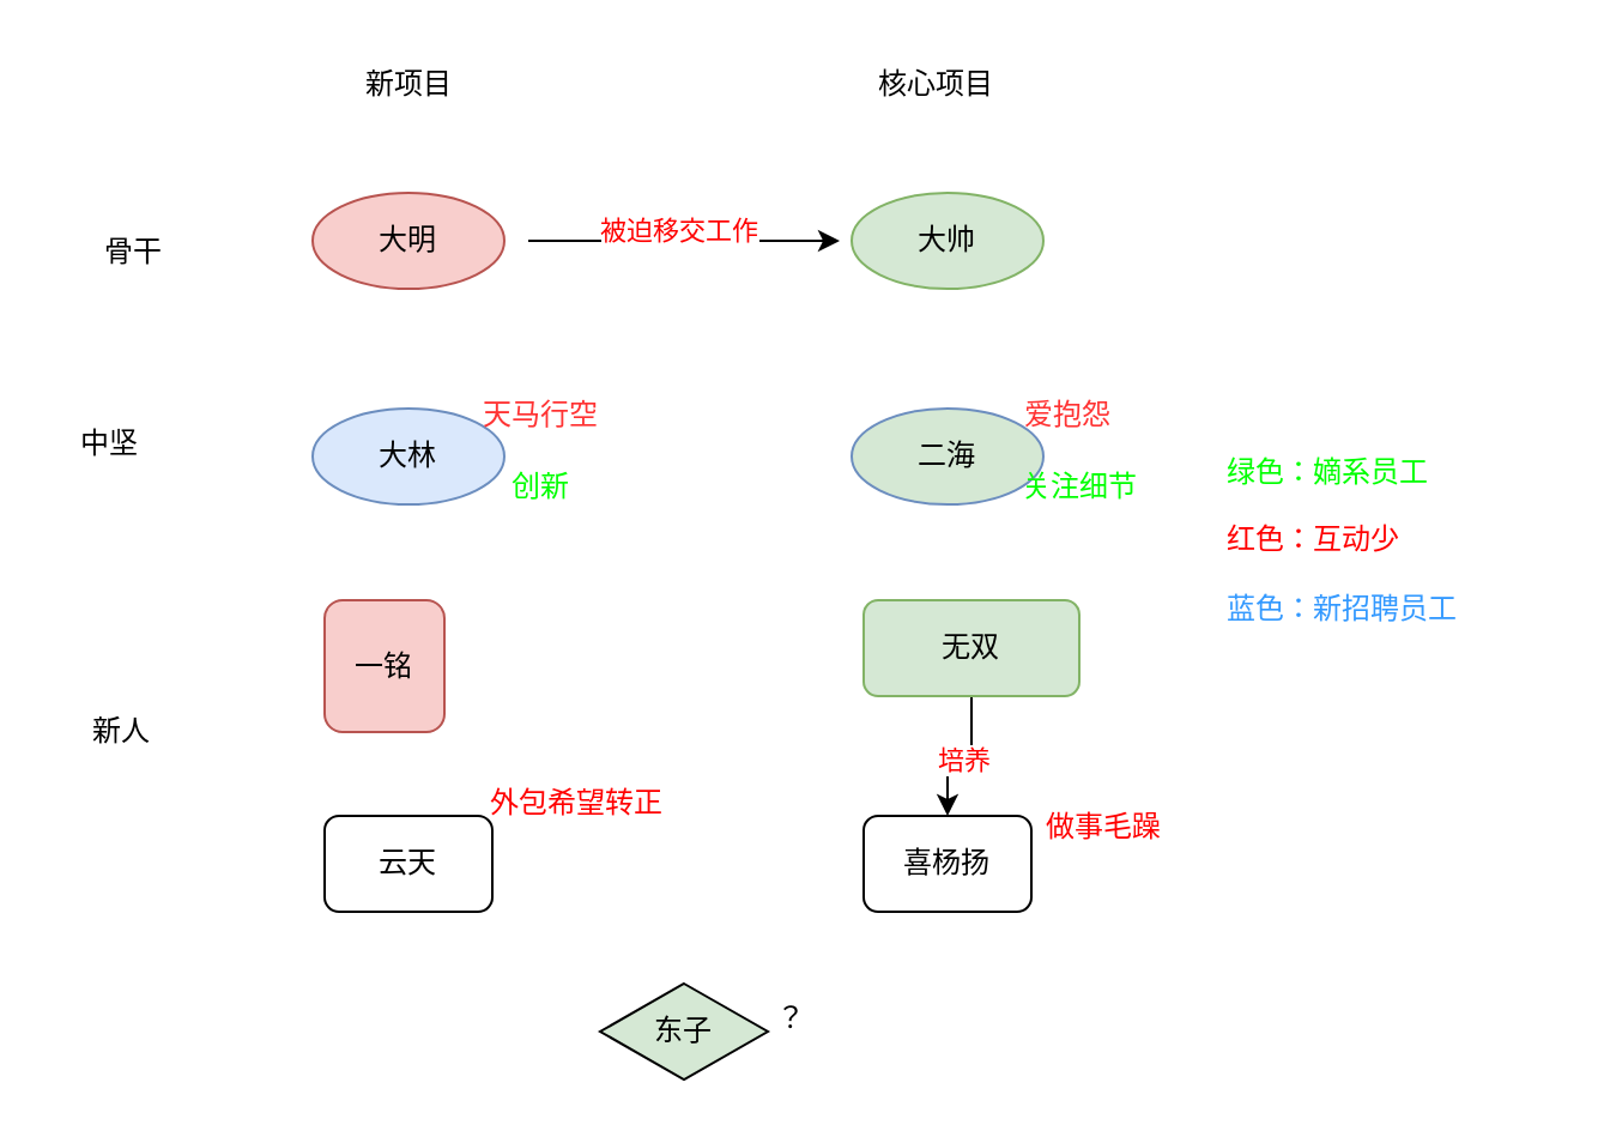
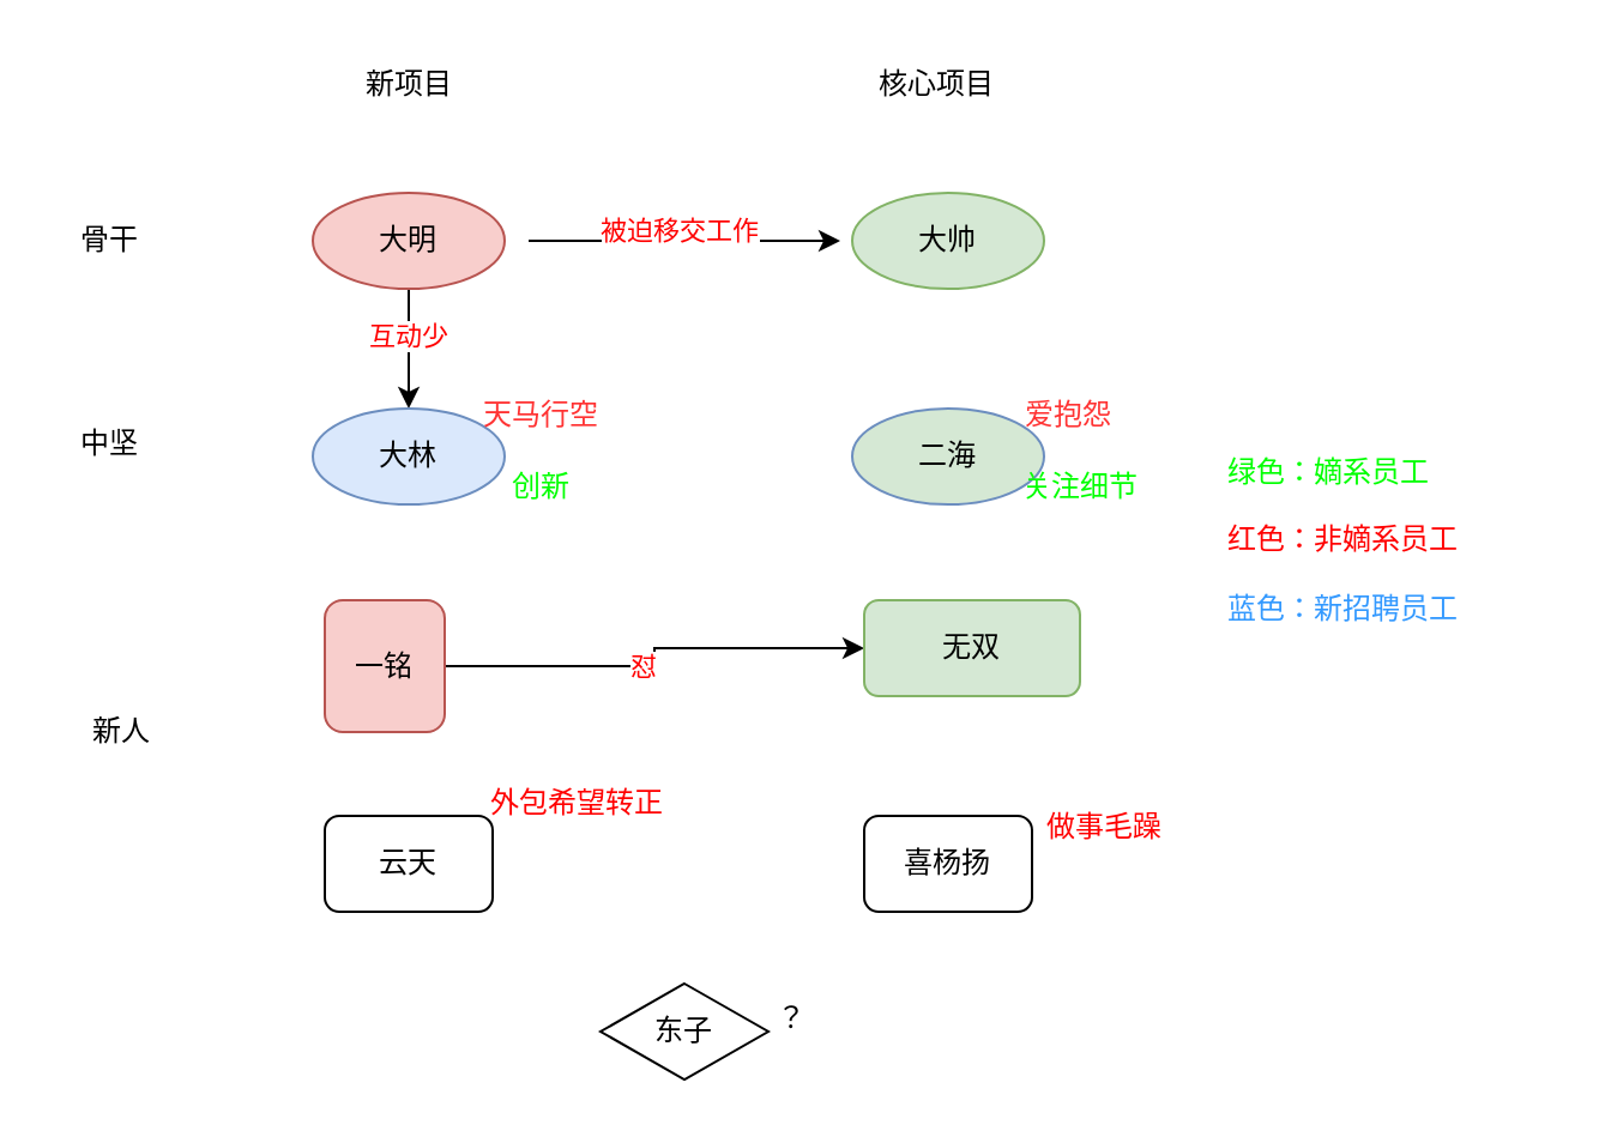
- <mxCell id="17" value="骨干" style="text;html=1;align=center;verticalAlign=middle;resizable=0;points=[];autosize=1;strokeColor=none;fillColor=none;" vertex="1" parent="1"><mxGeometry x="30" y="90" width="50" height="30" as="geometry" /></mxCell>
+ <mxCell id="17" value="骨干" style="text;html=1;align=center;verticalAlign=middle;resizable=0;points=[];autosize=1;strokeColor=none;fillColor=none;" vertex="1" parent="1"><mxGeometry x="20" y="85" width="50" height="30" as="geometry" /></mxCell>
+ <mxCell id="2" style="edgeStyle=orthogonalEdgeStyle;rounded=0;orthogonalLoop=1;jettySize=auto;html=1;exitX=0.5;exitY=1;exitDx=0;exitDy=0;" edge="1" parent="1" source="4" target="6"><mxGeometry relative="1" as="geometry" /></mxCell>
+ <mxCell id="3" value="&lt;font color=&quot;#ff0000&quot;&gt;互动少&lt;/font&gt;" style="edgeLabel;html=1;align=center;verticalAlign=middle;resizable=0;points=[];" vertex="1" connectable="0" parent="2"><mxGeometry x="-0.24" y="-1" relative="1" as="geometry"><mxPoint as="offset" /></mxGeometry></mxCell>
- <mxCell id="30" value="&lt;div&gt;&lt;font color=&quot;#00ff00&quot;&gt;绿色：嫡系员工&lt;/font&gt;&lt;/div&gt;&lt;div&gt;&lt;font color=&quot;#00ff00&quot;&gt;&lt;br&gt;&lt;/font&gt;&lt;/div&gt;&lt;font color=&quot;#ff0000&quot;&gt;红色：互动少&lt;/font&gt;&lt;div&gt;&lt;font color=&quot;#ff0000&quot;&gt;&lt;br&gt;&lt;/font&gt;&lt;div&gt;&lt;div&gt;&lt;font color=&quot;#3399ff&quot;&gt;蓝色：新招聘员工&lt;/font&gt;&lt;/div&gt;&lt;/div&gt;&lt;/div&gt;" style="text;html=1;align=left;verticalAlign=middle;whiteSpace=wrap;rounded=0;" vertex="1" parent="1"><mxGeometry x="510" y="210" width="135" height="30" as="geometry" /></mxCell>
+ <mxCell id="30" value="&lt;div&gt;&lt;font color=&quot;#00ff00&quot;&gt;绿色：嫡系员工&lt;/font&gt;&lt;/div&gt;&lt;div&gt;&lt;font color=&quot;#00ff00&quot;&gt;&lt;br&gt;&lt;/font&gt;&lt;/div&gt;&lt;font color=&quot;#ff0000&quot;&gt;红色：非嫡系员工&lt;/font&gt;&lt;div&gt;&lt;font color=&quot;#ff0000&quot;&gt;&lt;br&gt;&lt;/font&gt;&lt;div&gt;&lt;div&gt;&lt;font color=&quot;#3399ff&quot;&gt;蓝色：新招聘员工&lt;/font&gt;&lt;/div&gt;&lt;/div&gt;&lt;/div&gt;" style="text;html=1;align=left;verticalAlign=middle;whiteSpace=wrap;rounded=0;" vertex="1" parent="1"><mxGeometry x="510" y="210" width="135" height="30" as="geometry" /></mxCell>
+ <mxCell id="8" style="edgeStyle=orthogonalEdgeStyle;rounded=0;orthogonalLoop=1;jettySize=auto;html=1;exitX=1;exitY=0.5;exitDx=0;exitDy=0;" edge="1" parent="1" source="10" target="13"><mxGeometry relative="1" as="geometry" /></mxCell>
+ <mxCell id="9" value="&lt;font color=&quot;#ff0000&quot;&gt;怼&lt;/font&gt;" style="edgeLabel;html=1;align=center;verticalAlign=middle;resizable=0;points=[];" vertex="1" connectable="0" parent="8"><mxGeometry x="-0.097" relative="1" as="geometry"><mxPoint as="offset" /></mxGeometry></mxCell>
- <mxCell id="11" style="edgeStyle=orthogonalEdgeStyle;rounded=0;orthogonalLoop=1;jettySize=auto;html=1;exitX=0.5;exitY=1;exitDx=0;exitDy=0;" edge="1" parent="1" source="13" target="15"><mxGeometry relative="1" as="geometry" /></mxCell>
- <mxCell id="12" value="&lt;font color=&quot;#ff0000&quot;&gt;培养&lt;/font&gt;" style="edgeLabel;html=1;align=center;verticalAlign=middle;resizable=0;points=[];" vertex="1" connectable="0" parent="11"><mxGeometry x="-0.04" y="1" relative="1" as="geometry"><mxPoint as="offset" /></mxGeometry></mxCell>
- <mxCell id="16" value="东子" style="rhombus;whiteSpace=wrap;html=1;fillColor=#d5e8d4;" vertex="1" parent="1"><mxGeometry x="250" y="410" width="70" height="40" as="geometry" /></mxCell>
+ <mxCell id="16" value="东子" style="rhombus;whiteSpace=wrap;html=1;" vertex="1" parent="1"><mxGeometry x="250" y="410" width="70" height="40" as="geometry" /></mxCell>
